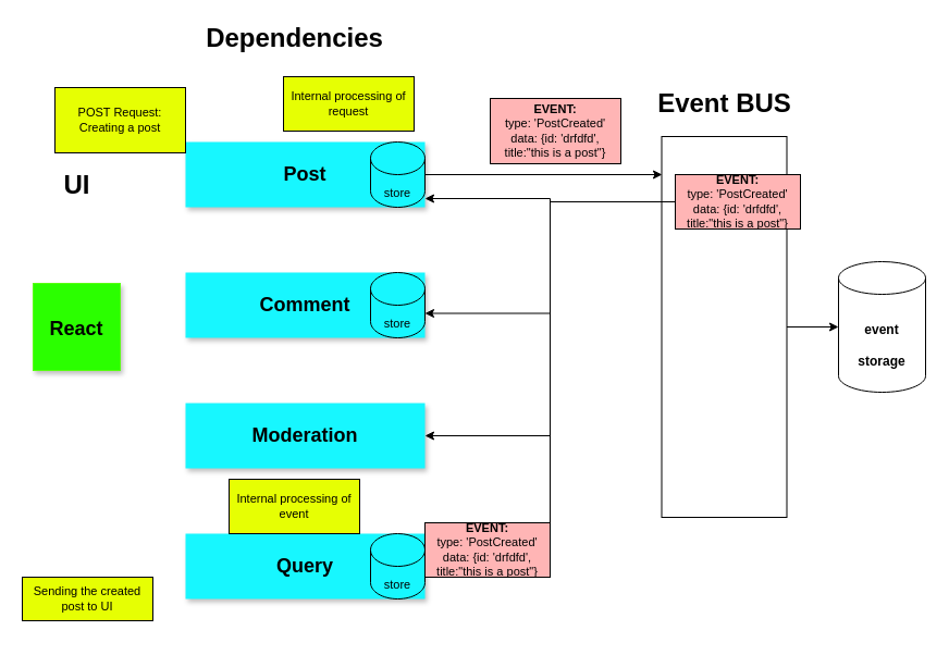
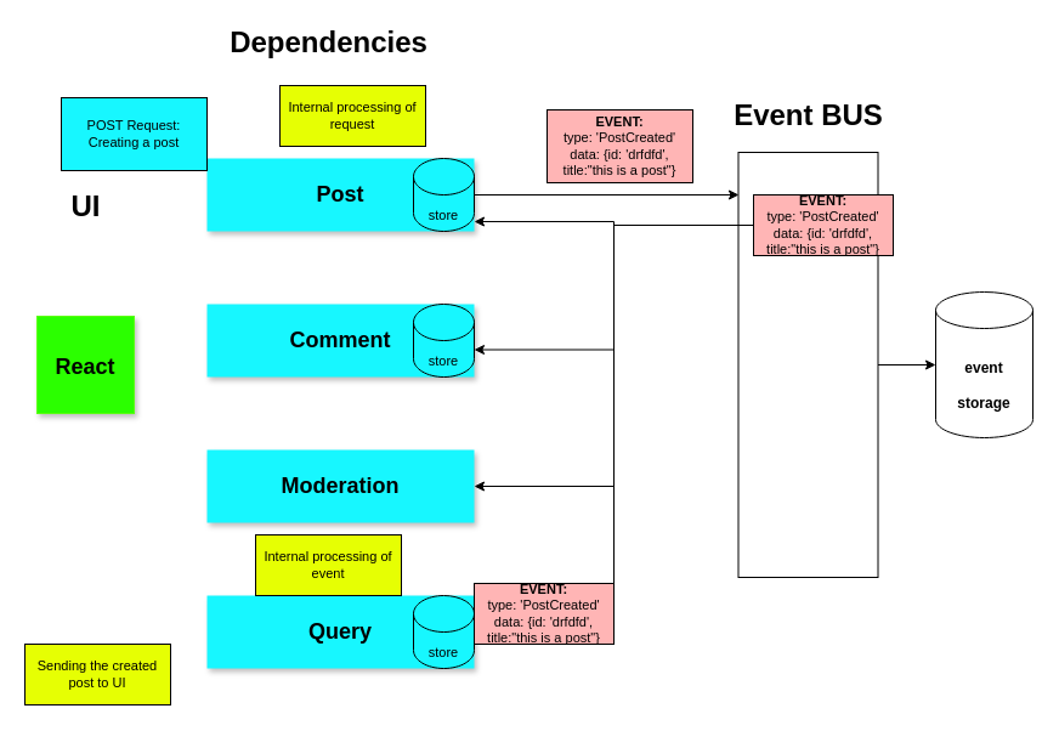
- <mxCell id="18" value="Internal processing of request" style="rounded=0;whiteSpace=wrap;html=1;shadow=0;fontSize=11;strokeColor=#000000;fillColor=#E6FF03;" parent="1" vertex="1"><mxGeometry x="260" y="70" width="120" height="50" as="geometry" /></mxCell>
+ <mxCell id="18" value="Internal processing of request" style="rounded=0;whiteSpace=wrap;html=1;shadow=0;fontSize=11;strokeColor=#000000;fillColor=#E6FF03;" parent="1" vertex="1"><mxGeometry x="230" y="70" width="120" height="50" as="geometry" /></mxCell>
- <mxCell id="17" value="POST Request:&lt;br&gt;Creating a post" style="rounded=0;whiteSpace=wrap;html=1;shadow=0;fontSize=11;strokeColor=#000000;fillColor=#E6FF03;" parent="1" vertex="1"><mxGeometry x="50" y="80" width="120" height="60" as="geometry" /></mxCell>
+ <mxCell id="17" value="POST Request:&lt;br&gt;Creating a post" style="rounded=0;whiteSpace=wrap;html=1;shadow=0;fontSize=11;strokeColor=#000000;fillColor=#17f7ff;" parent="1" vertex="1"><mxGeometry x="50" y="80" width="120" height="60" as="geometry" /></mxCell>
- <mxCell id="27" value="Sending the created post to UI" style="rounded=0;whiteSpace=wrap;html=1;shadow=0;fontSize=11;strokeColor=#000000;fillColor=#E6FF03;" parent="1" vertex="1"><mxGeometry x="20" y="530" width="120" height="40" as="geometry" /></mxCell>
+ <mxCell id="27" value="Sending the created post to UI" style="rounded=0;whiteSpace=wrap;html=1;shadow=0;fontSize=11;strokeColor=#000000;fillColor=#E6FF03;" parent="1" vertex="1"><mxGeometry x="20" y="530" width="120" height="50" as="geometry" /></mxCell>
